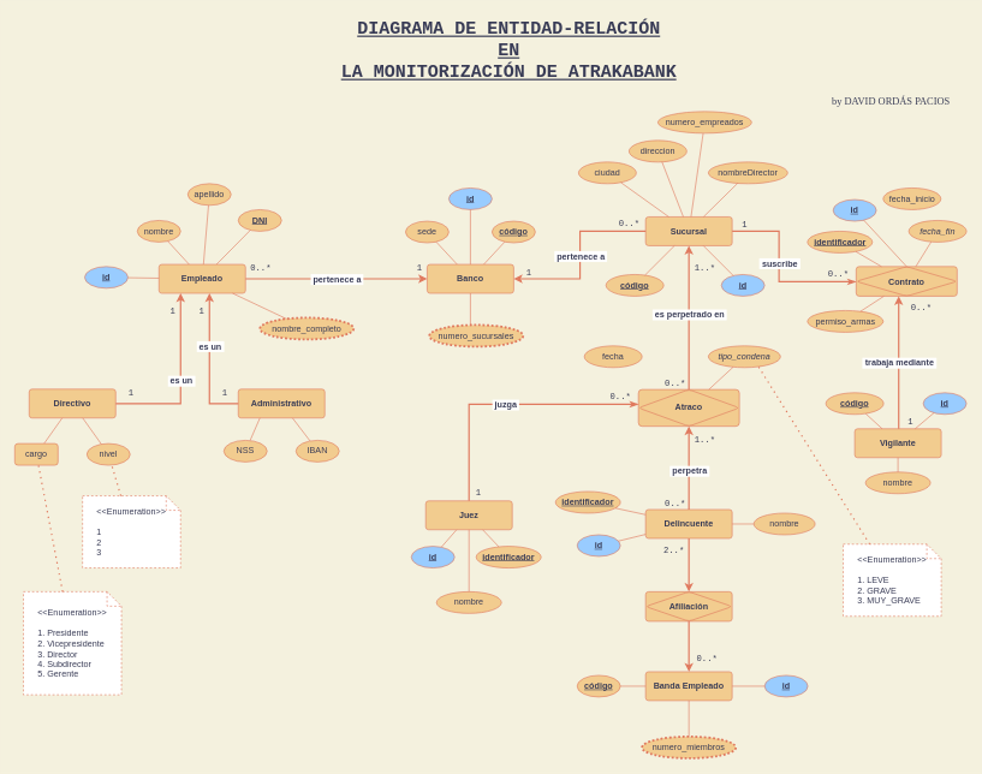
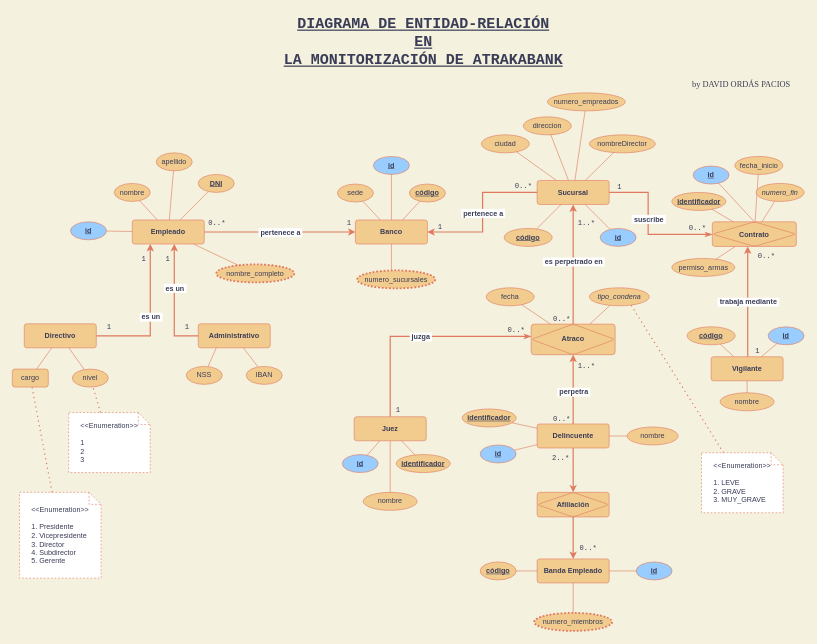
- <mxCell id="71" value="fecha_fin" style="ellipse;whiteSpace=wrap;html=1;align=center;fontStyle=2;fillColor=#F2CC8F;strokeColor=#E07A5F;fontColor=#393C56;" parent="1" vertex="1"><mxGeometry x="1260" y="305" width="80" height="30" as="geometry" /></mxCell>
+ <mxCell id="71" value="numero_fin" style="ellipse;whiteSpace=wrap;html=1;align=center;fontStyle=2;fillColor=#F2CC8F;strokeColor=#E07A5F;fontColor=#393C56;" parent="1" vertex="1"><mxGeometry x="1260" y="305" width="80" height="30" as="geometry" /></mxCell>
+ <mxCell id="70" value="" style="endArrow=none;html=1;rounded=0;strokeColor=#E07A5F;fontColor=#393C56;labelBackgroundColor=#F4F1DE;" parent="1" source="69" target="62" edge="1"><mxGeometry width="50" height="50" relative="1" as="geometry"><mxPoint x="1287" y="241" as="sourcePoint" /><mxPoint x="1216.074" y="375" as="targetPoint" /></mxGeometry></mxCell>
+ <mxCell id="80" value="" style="endArrow=none;html=1;rounded=0;strokeColor=#E07A5F;fontColor=#393C56;labelBackgroundColor=#F4F1DE;" parent="1" source="61" target="79" edge="1"><mxGeometry width="50" height="50" relative="1" as="geometry"><mxPoint x="1305" y="292" as="sourcePoint" /><mxPoint x="1120" y="641" as="targetPoint" /></mxGeometry></mxCell>
